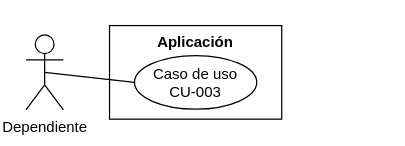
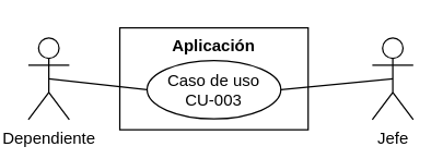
+ <mxCell id="8" value="Jefe" style="shape=umlActor;html=1;verticalLabelPosition=bottom;verticalAlign=top;align=center;" parent="1" vertex="1"><mxGeometry x="272" y="27.5" width="30" height="60" as="geometry" /></mxCell>
+ <mxCell id="7" style="edgeStyle=none;curved=1;rounded=0;orthogonalLoop=1;jettySize=auto;html=1;exitX=0.5;exitY=0.5;exitDx=0;exitDy=0;exitPerimeter=0;entryX=1;entryY=0.5;entryDx=0;entryDy=0;fontSize=12;startSize=8;endSize=8;endArrow=none;endFill=0;" parent="1" source="8" target="3" edge="1"><mxGeometry relative="1" as="geometry" /></mxCell>
